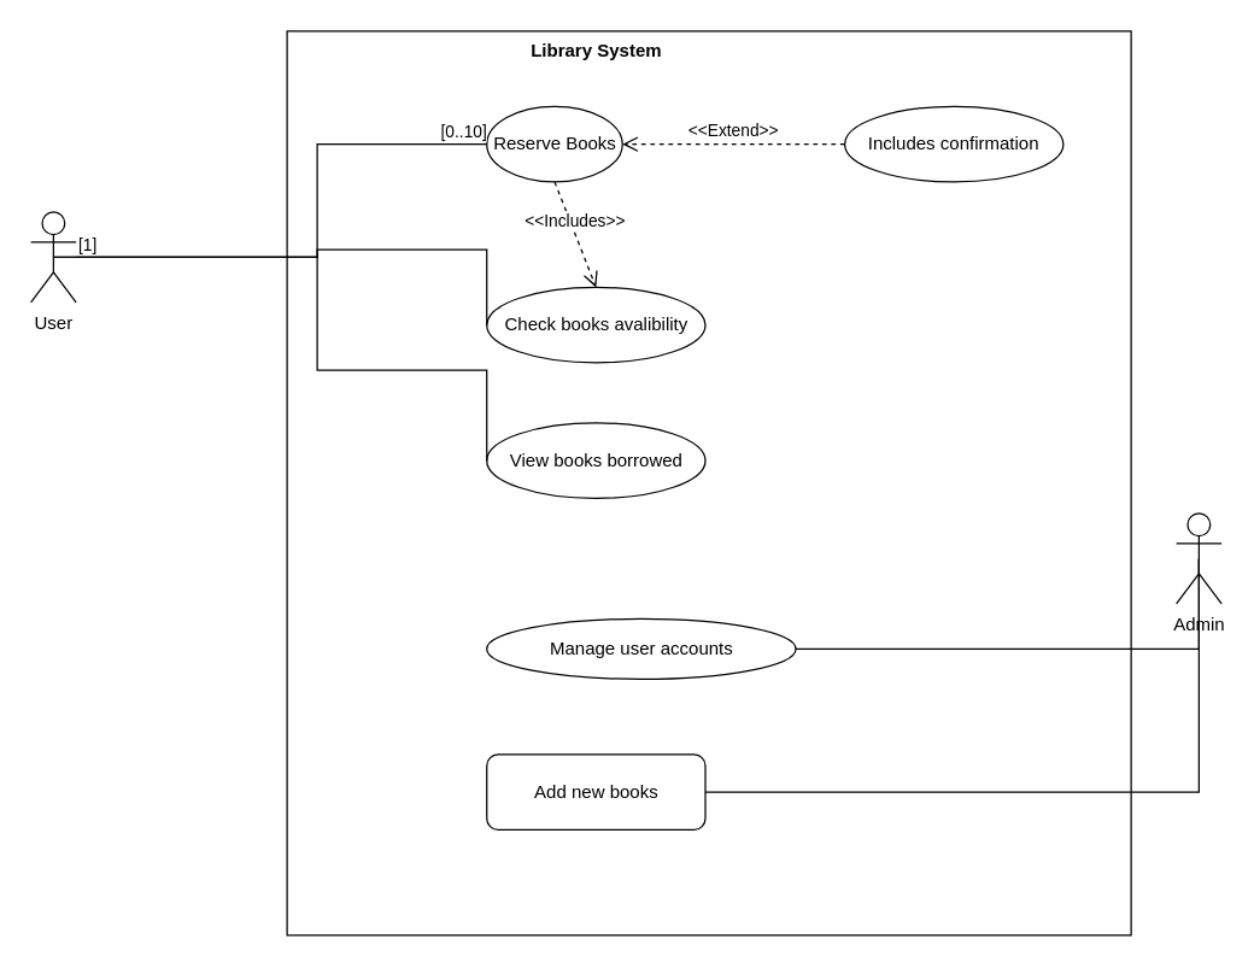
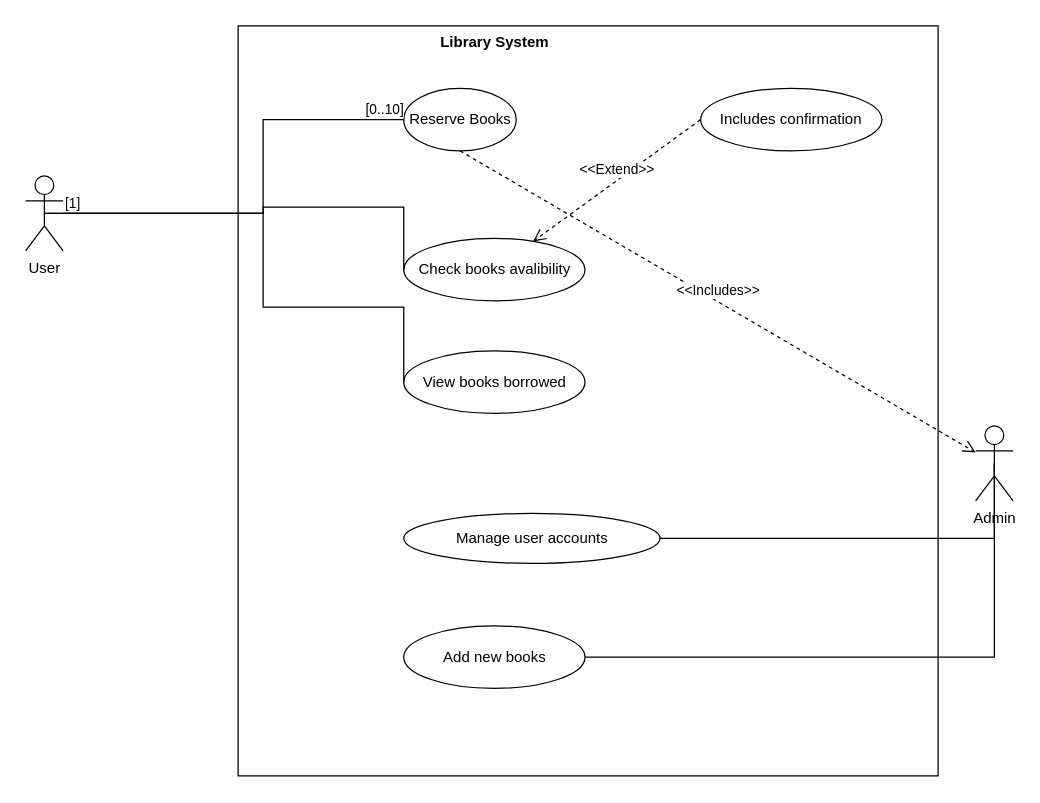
- <mxCell id="19" value="&amp;lt;&amp;lt;Extend&amp;gt;&amp;gt;" style="html=1;verticalAlign=bottom;endArrow=open;dashed=1;endSize=8;curved=0;rounded=0;exitX=0;exitY=0.5;exitDx=0;exitDy=0;entryX=1;entryY=0.5;entryDx=0;entryDy=0;" edge="1" parent="1" source="18" target="5"><mxGeometry relative="1" as="geometry"><mxPoint x="440" y="180" as="sourcePoint" /><mxPoint x="360" y="180" as="targetPoint" /></mxGeometry></mxCell>
+ <mxCell id="19" value="&amp;lt;&amp;lt;Extend&amp;gt;&amp;gt;" style="html=1;verticalAlign=bottom;endArrow=open;dashed=1;endSize=8;curved=0;rounded=0;exitX=0;exitY=0.5;exitDx=0;exitDy=0;" edge="1" parent="1" source="18" target="7"><mxGeometry relative="1" as="geometry"><mxPoint x="440" y="180" as="sourcePoint" /><mxPoint x="360" y="180" as="targetPoint" /></mxGeometry></mxCell>
- <mxCell id="20" value="&amp;lt;&amp;lt;Includes&amp;gt;&amp;gt;" style="html=1;verticalAlign=bottom;endArrow=open;dashed=1;endSize=8;curved=0;rounded=0;exitX=0.5;exitY=1;exitDx=0;exitDy=0;entryX=0.5;entryY=0;entryDx=0;entryDy=0;" edge="1" parent="1" source="5" target="7"><mxGeometry relative="1" as="geometry"><mxPoint x="570" y="105" as="sourcePoint" /><mxPoint x="478" y="105" as="targetPoint" /></mxGeometry></mxCell>
+ <mxCell id="20" value="&amp;lt;&amp;lt;Includes&amp;gt;&amp;gt;" style="html=1;verticalAlign=bottom;endArrow=open;dashed=1;endSize=8;curved=0;rounded=0;exitX=0.5;exitY=1;exitDx=0;exitDy=0;" edge="1" parent="1" source="5" target="15"><mxGeometry relative="1" as="geometry"><mxPoint x="570" y="105" as="sourcePoint" /><mxPoint x="478" y="105" as="targetPoint" /></mxGeometry></mxCell>
- <mxCell id="13" value="Add new books" style="whiteSpace=wrap;html=1;rounded=1;" vertex="1" parent="1"><mxGeometry x="322.5" y="500" width="145" height="50" as="geometry" /></mxCell>
+ <mxCell id="13" value="Add new books" style="ellipse;whiteSpace=wrap;html=1;" vertex="1" parent="1"><mxGeometry x="322.5" y="500" width="145" height="50" as="geometry" /></mxCell>
